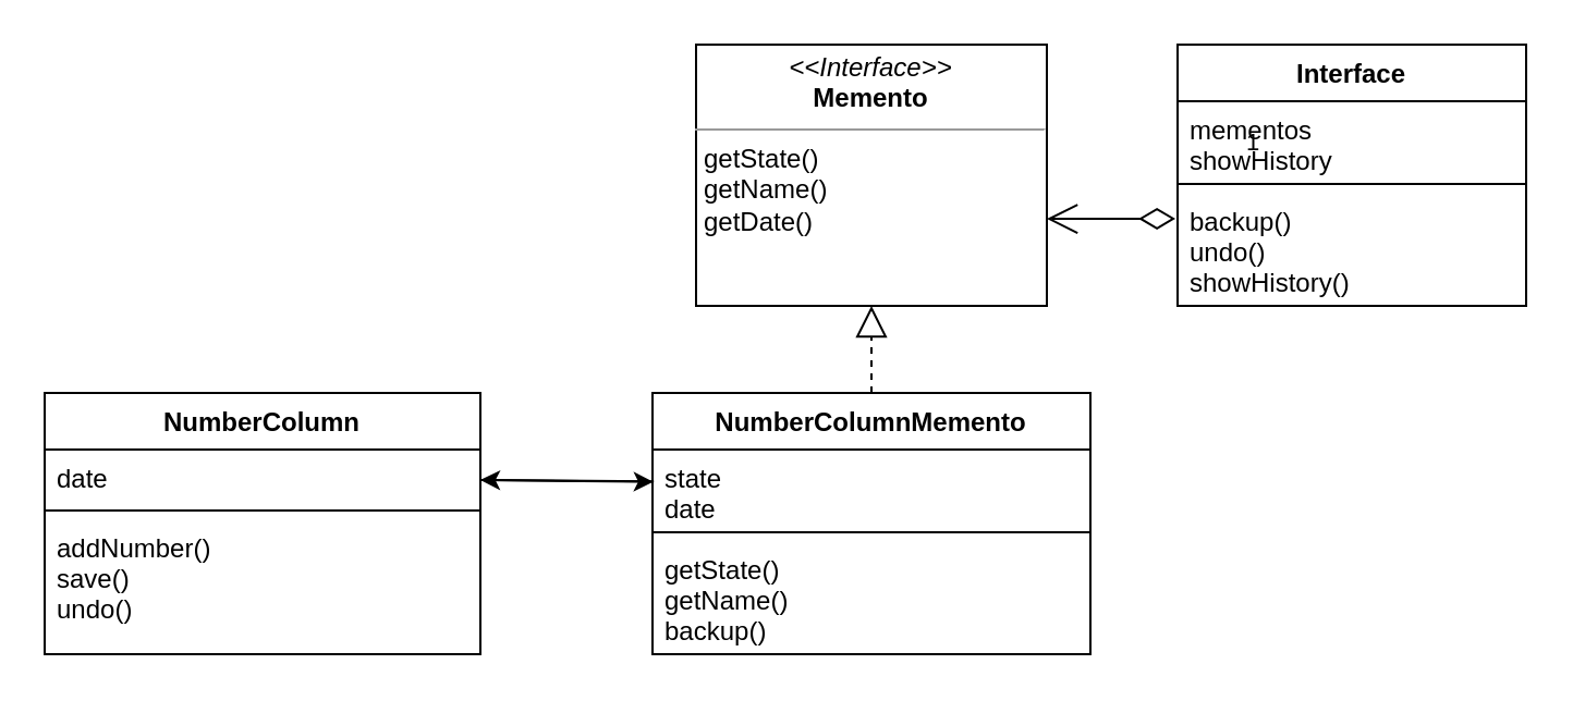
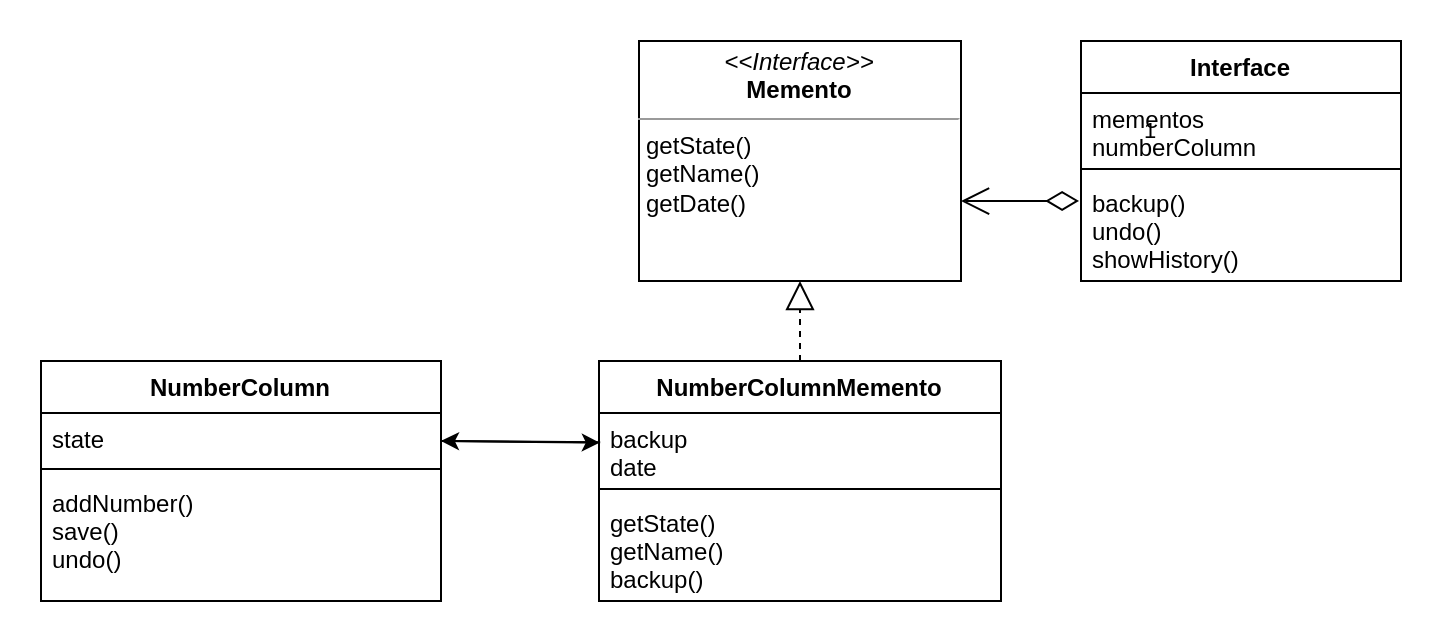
- <mxCell id="13" value="mementos&#10;showHistory" style="text;strokeColor=none;fillColor=none;align=left;verticalAlign=top;spacingLeft=4;spacingRight=4;overflow=hidden;rotatable=0;points=[[0,0.5],[1,0.5]];portConstraint=eastwest;" parent="12" vertex="1"><mxGeometry y="26" width="160" height="34" as="geometry" /></mxCell>
+ <mxCell id="13" value="mementos&#10;numberColumn" style="text;strokeColor=none;fillColor=none;align=left;verticalAlign=top;spacingLeft=4;spacingRight=4;overflow=hidden;rotatable=0;points=[[0,0.5],[1,0.5]];portConstraint=eastwest;" parent="12" vertex="1"><mxGeometry y="26" width="160" height="34" as="geometry" /></mxCell>
- <mxCell id="4" value="date" style="text;strokeColor=none;fillColor=none;align=left;verticalAlign=top;spacingLeft=4;spacingRight=4;overflow=hidden;rotatable=0;points=[[0,0.5],[1,0.5]];portConstraint=eastwest;" parent="3" vertex="1"><mxGeometry y="26" width="200" height="24" as="geometry" /></mxCell>
+ <mxCell id="4" value="state" style="text;strokeColor=none;fillColor=none;align=left;verticalAlign=top;spacingLeft=4;spacingRight=4;overflow=hidden;rotatable=0;points=[[0,0.5],[1,0.5]];portConstraint=eastwest;" parent="3" vertex="1"><mxGeometry y="26" width="200" height="24" as="geometry" /></mxCell>
- <mxCell id="9" value="state&#10;date" style="text;strokeColor=none;fillColor=none;align=left;verticalAlign=top;spacingLeft=4;spacingRight=4;overflow=hidden;rotatable=0;points=[[0,0.5],[1,0.5]];portConstraint=eastwest;" parent="8" vertex="1"><mxGeometry y="26" width="201" height="34" as="geometry" /></mxCell>
+ <mxCell id="9" value="backup&#10;date" style="text;strokeColor=none;fillColor=none;align=left;verticalAlign=top;spacingLeft=4;spacingRight=4;overflow=hidden;rotatable=0;points=[[0,0.5],[1,0.5]];portConstraint=eastwest;" parent="8" vertex="1"><mxGeometry y="26" width="201" height="34" as="geometry" /></mxCell>
